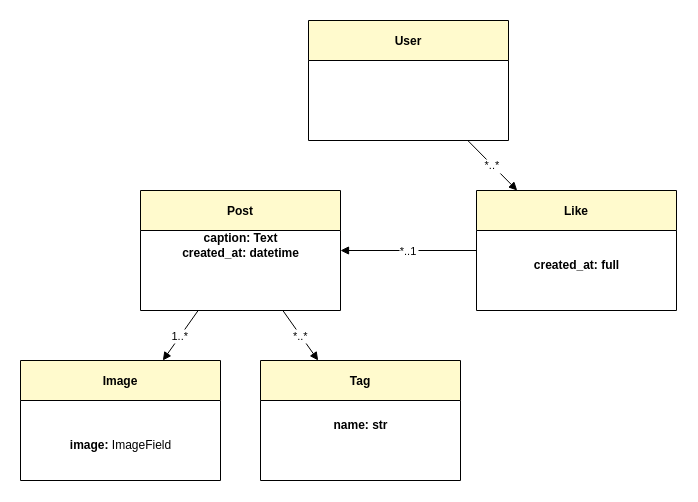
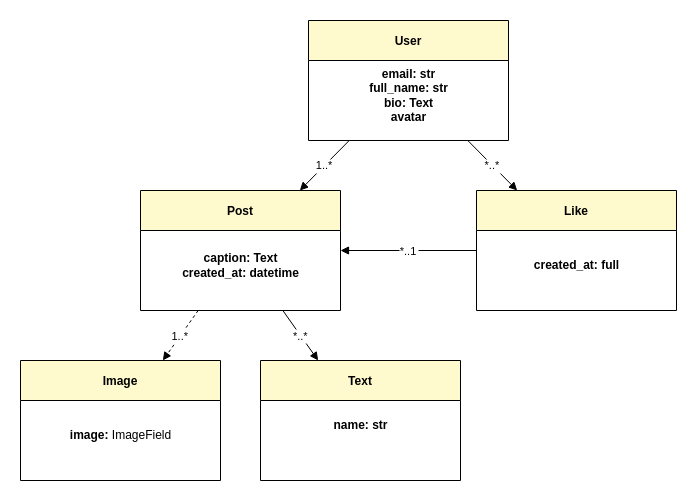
+ <mxCell id="3" value="&lt;span style=&quot;font-weight: 700;&quot;&gt;email: str&lt;br&gt;full_name: str&lt;br&gt;bio: Text&lt;br&gt;avatar&lt;/span&gt;" style="text;html=1;align=center;verticalAlign=middle;resizable=0;points=[];autosize=1;strokeColor=none;fillColor=none;" parent="2" vertex="1"><mxGeometry x="50" y="40" width="100" height="70" as="geometry" /></mxCell>
+ <mxCell id="12" value="1..*" style="endArrow=block;" parent="1" source="2" target="4" edge="1"><mxGeometry relative="1" as="geometry" /></mxCell>
- <mxCell id="5" value="&lt;span style=&quot;font-weight: 700;&quot;&gt;caption: Text&lt;br&gt;created_at: datetime&lt;/span&gt;" style="text;html=1;align=center;verticalAlign=middle;resizable=0;points=[];autosize=1;strokeColor=none;fillColor=none;" parent="4" vertex="1"><mxGeometry x="30" y="35" width="140" height="40" as="geometry" /></mxCell>
+ <mxCell id="5" value="&lt;span style=&quot;font-weight: 700;&quot;&gt;caption: Text&lt;br&gt;created_at: datetime&lt;/span&gt;" style="text;html=1;align=center;verticalAlign=middle;resizable=0;points=[];autosize=1;strokeColor=none;fillColor=none;" parent="4" vertex="1"><mxGeometry x="30" y="55" width="140" height="40" as="geometry" /></mxCell>
- <mxCell id="13" value="1..*" style="endArrow=block;" parent="1" source="4" target="6" edge="1"><mxGeometry relative="1" as="geometry" /></mxCell>
+ <mxCell id="13" value="1..*" style="endArrow=block;dashed=1;" parent="1" source="4" target="6" edge="1"><mxGeometry relative="1" as="geometry" /></mxCell>
- <mxCell id="8" value="Tag" style="shape=swimlane;;fillColor=#FFFACD;fontStyle=1;fontSize=12" parent="1" vertex="1"><mxGeometry x="260" y="360" width="200" height="120" as="geometry" /></mxCell>
+ <mxCell id="8" value="Text" style="shape=swimlane;;fillColor=#FFFACD;fontStyle=1;fontSize=12" parent="1" vertex="1"><mxGeometry x="260" y="360" width="200" height="120" as="geometry" /></mxCell>
- <mxCell id="7" value="&lt;span style=&quot;font-weight: 700;&quot;&gt;image:&amp;nbsp;&lt;/span&gt;ImageField" style="text;html=1;align=center;verticalAlign=middle;resizable=0;points=[];autosize=1;strokeColor=none;fillColor=none;" parent="6" vertex="1"><mxGeometry x="40" y="70" width="120" height="30" as="geometry" /></mxCell>
+ <mxCell id="7" value="&lt;span style=&quot;font-weight: 700;&quot;&gt;image:&amp;nbsp;&lt;/span&gt;ImageField" style="text;html=1;align=center;verticalAlign=middle;resizable=0;points=[];autosize=1;strokeColor=none;fillColor=none;" parent="6" vertex="1"><mxGeometry x="40" y="60" width="120" height="30" as="geometry" /></mxCell>
